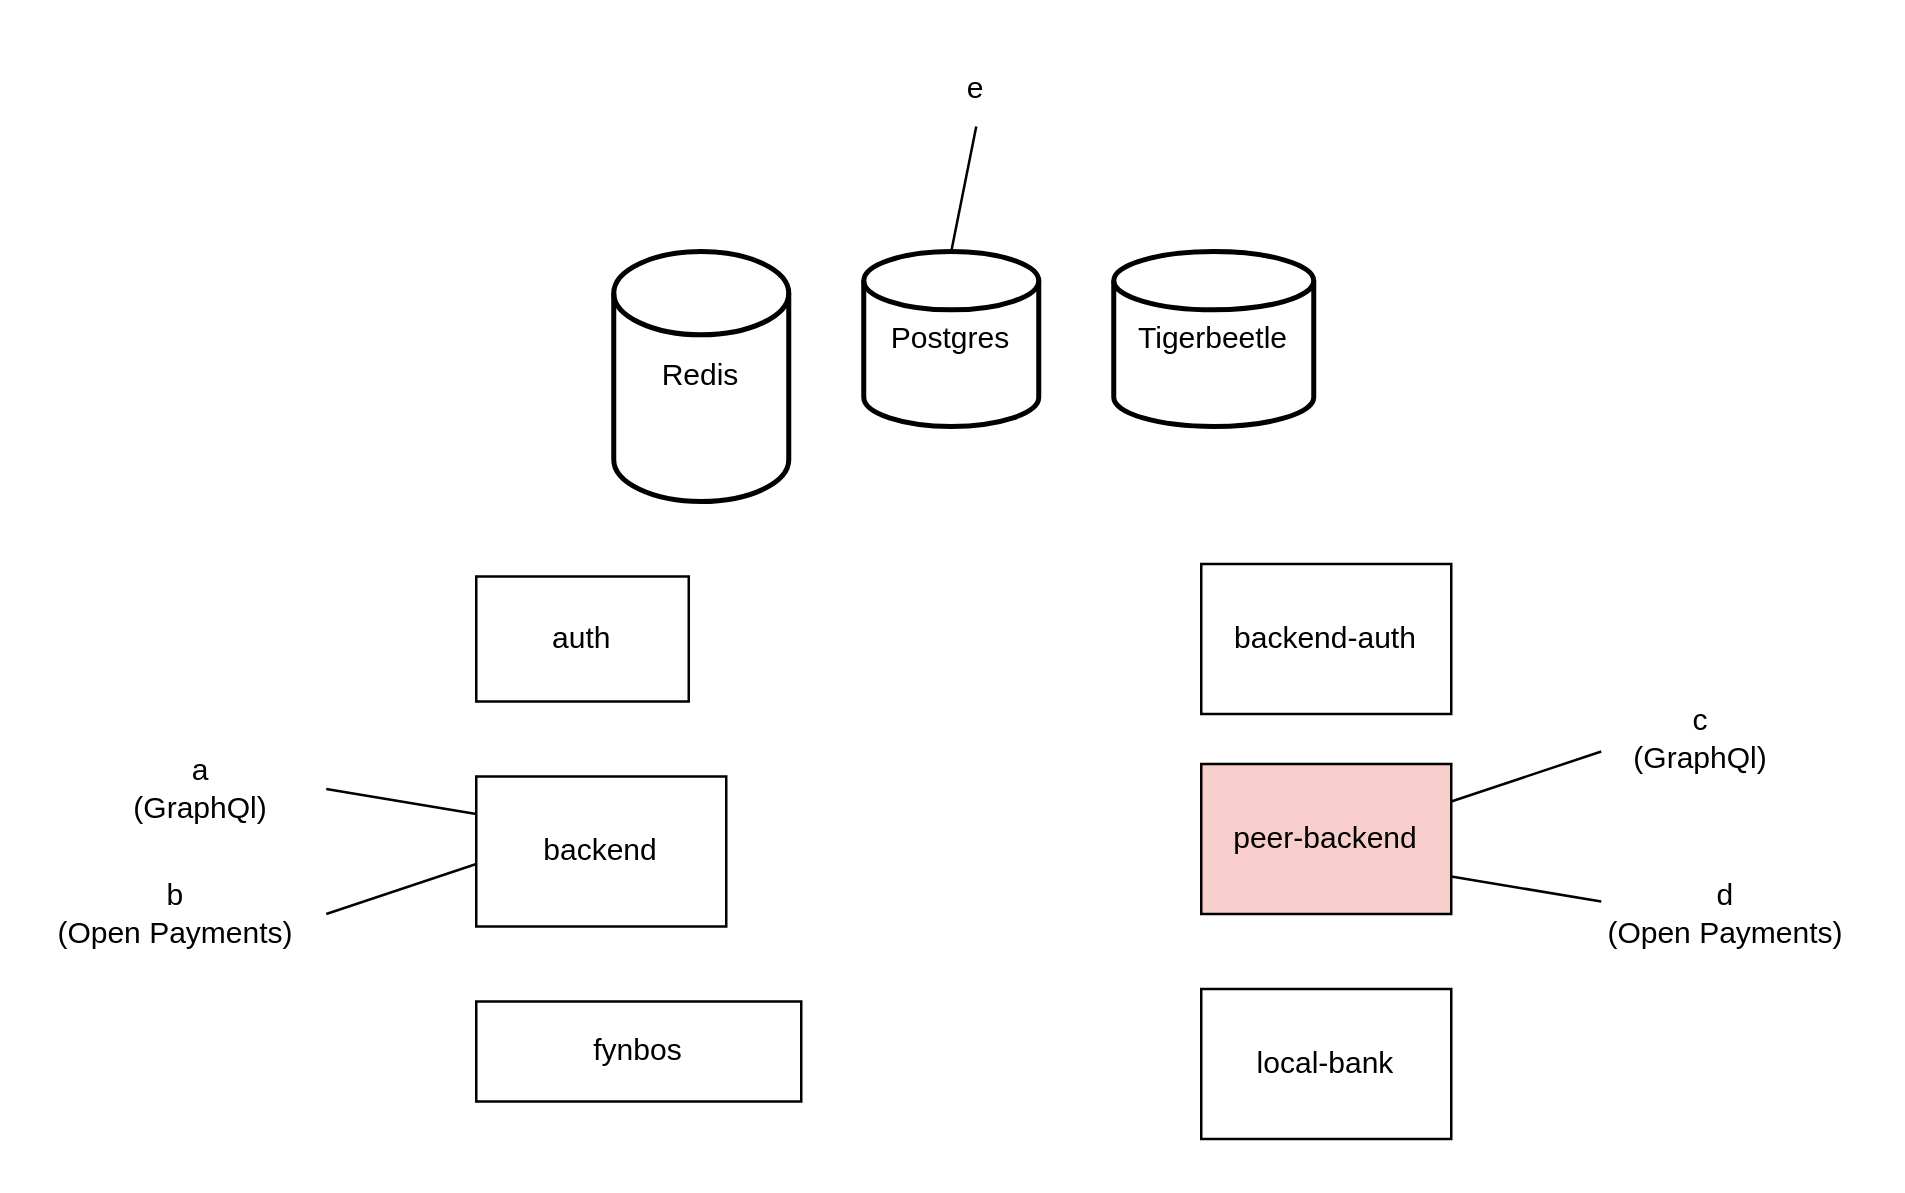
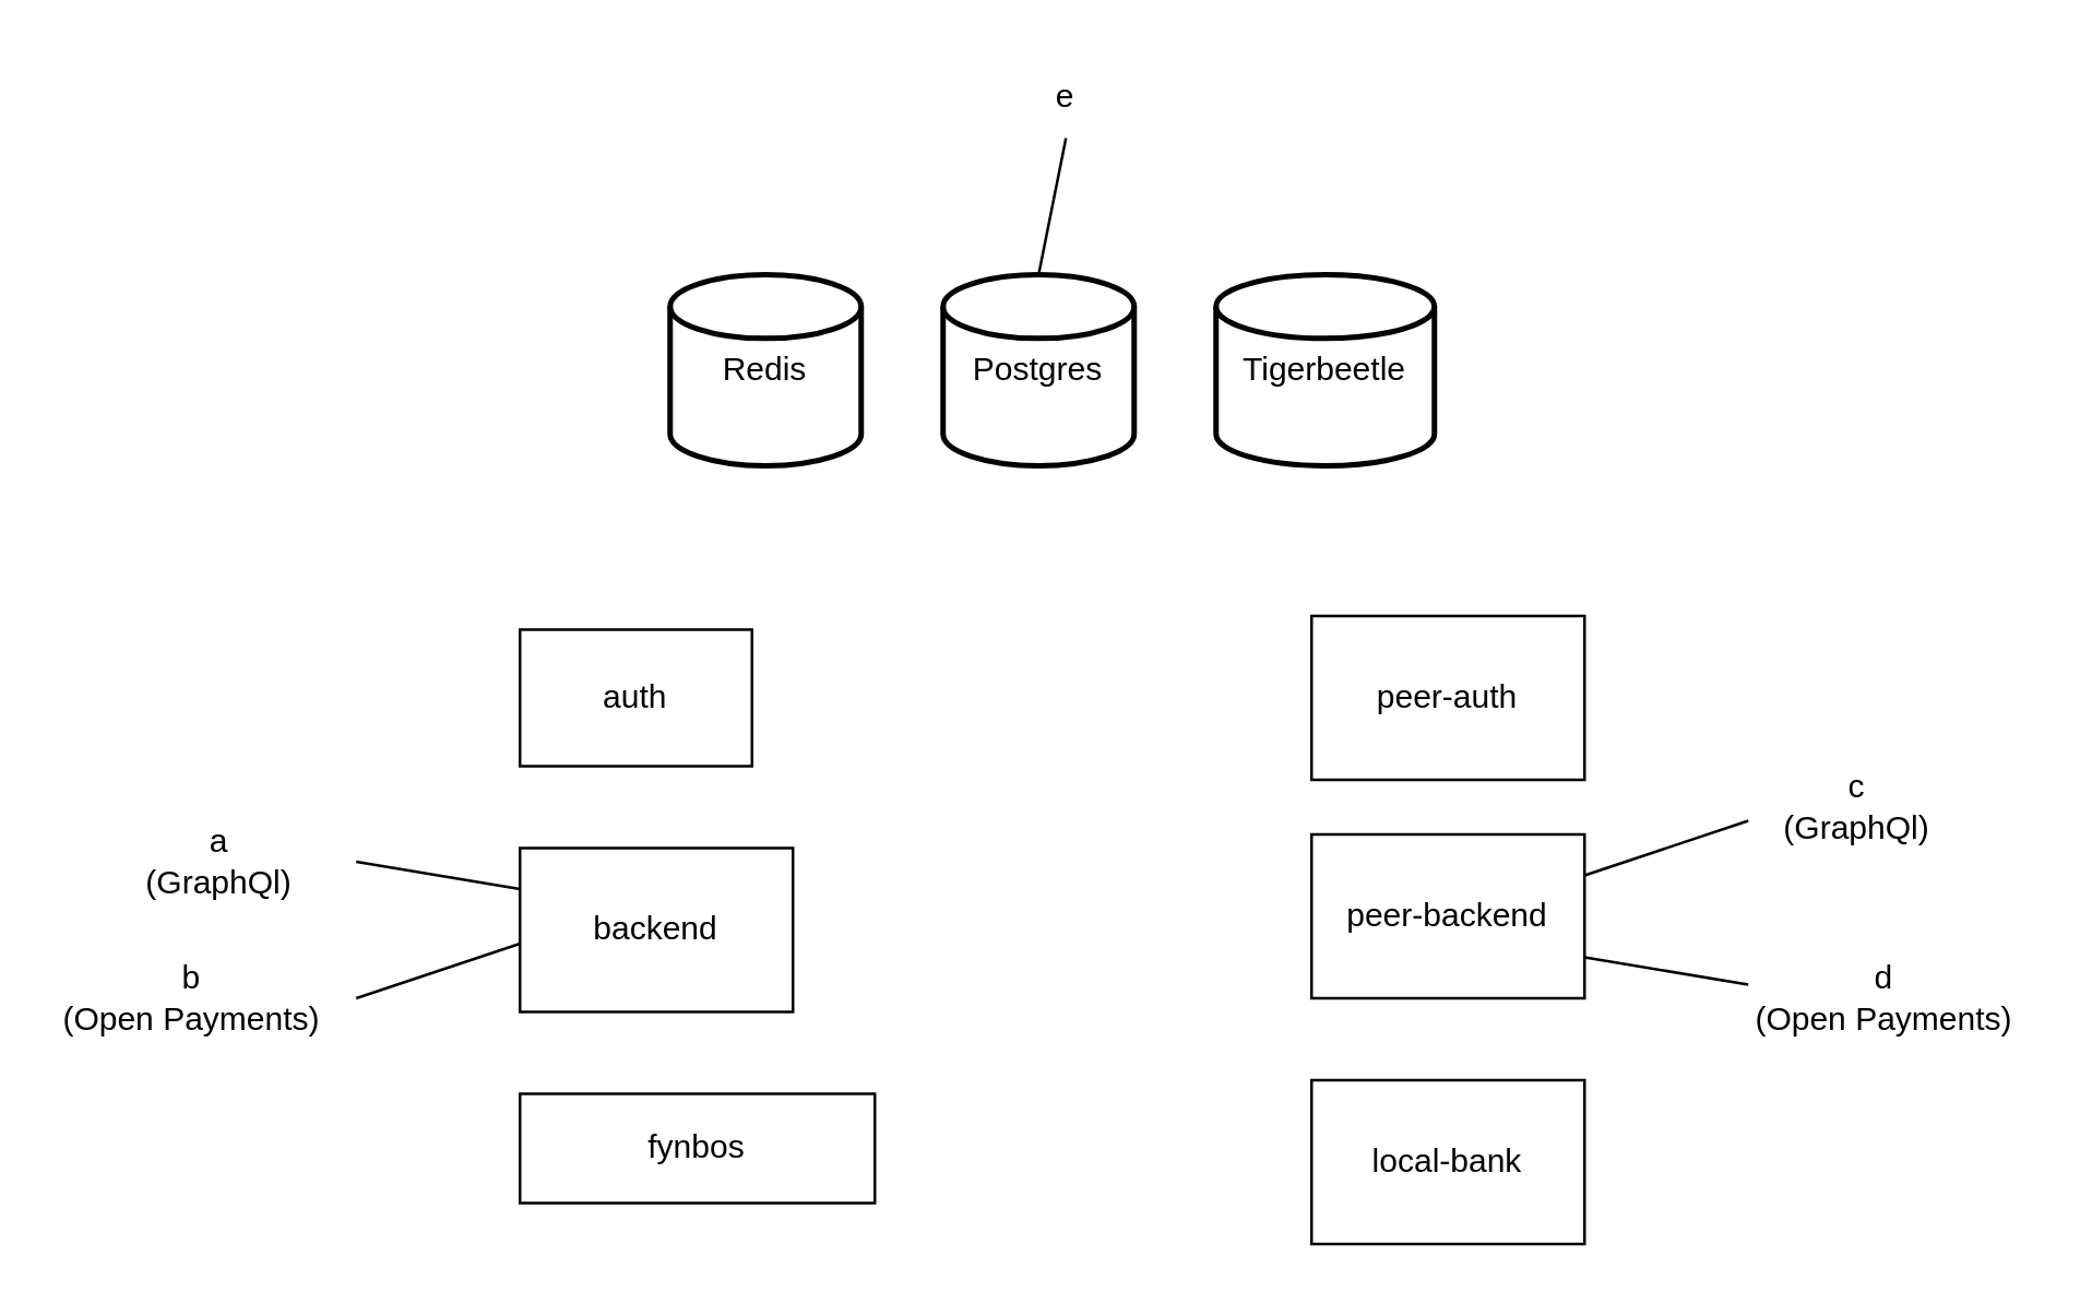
- <mxCell id="4" value="Redis" style="strokeWidth=2;html=1;shape=mxgraph.flowchart.database;whiteSpace=wrap;" vertex="1" parent="1"><mxGeometry x="245" y="100" width="70" height="100" as="geometry" /></mxCell>
+ <mxCell id="4" value="Redis" style="strokeWidth=2;html=1;shape=mxgraph.flowchart.database;whiteSpace=wrap;" vertex="1" parent="1"><mxGeometry x="245" y="100" width="70" height="70" as="geometry" /></mxCell>
- <mxCell id="8" value="backend-auth" style="rounded=0;whiteSpace=wrap;html=1;" vertex="1" parent="1"><mxGeometry x="480" y="225" width="100" height="60" as="geometry" /></mxCell>
+ <mxCell id="8" value="peer-auth" style="rounded=0;whiteSpace=wrap;html=1;" vertex="1" parent="1"><mxGeometry x="480" y="225" width="100" height="60" as="geometry" /></mxCell>
- <mxCell id="9" value="peer-backend" style="rounded=0;whiteSpace=wrap;html=1;fillColor=#f8cecc;" vertex="1" parent="1"><mxGeometry x="480" y="305" width="100" height="60" as="geometry" /></mxCell>
+ <mxCell id="9" value="peer-backend" style="rounded=0;whiteSpace=wrap;html=1;" vertex="1" parent="1"><mxGeometry x="480" y="305" width="100" height="60" as="geometry" /></mxCell>
